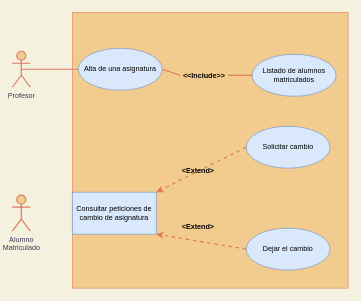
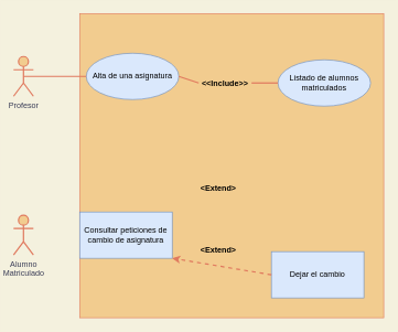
- <mxCell id="10" value="Solicitar cambio" style="ellipse;whiteSpace=wrap;html=1;rounded=0;sketch=0;strokeColor=#6c8ebf;fillColor=#dae8fc;" parent="1" vertex="1"><mxGeometry x="410" y="210" width="140" height="70" as="geometry" /></mxCell>
- <mxCell id="12" value="" style="endArrow=classic;html=1;strokeColor=#E07A5F;strokeWidth=2;fillColor=#F2CC8F;fontColor=#393C56;exitX=0;exitY=0.5;exitDx=0;exitDy=0;entryX=1;entryY=0;entryDx=0;entryDy=0;dashed=1;" parent="1" source="10" target="9" edge="1"><mxGeometry width="50" height="50" relative="1" as="geometry"><mxPoint x="360" y="515" as="sourcePoint" /><mxPoint x="410" y="465" as="targetPoint" /></mxGeometry></mxCell>
- <mxCell id="11" value="Dejar el cambio" style="ellipse;whiteSpace=wrap;html=1;rounded=0;sketch=0;strokeColor=#6c8ebf;fillColor=#dae8fc;" parent="1" vertex="1"><mxGeometry x="410" y="380" width="140" height="70" as="geometry" /></mxCell>
+ <mxCell id="11" value="Dejar el cambio" style="whiteSpace=wrap;html=1;sketch=0;strokeColor=#6c8ebf;fillColor=#dae8fc;rounded=0;" parent="1" vertex="1"><mxGeometry x="410" y="380" width="140" height="70" as="geometry" /></mxCell>
